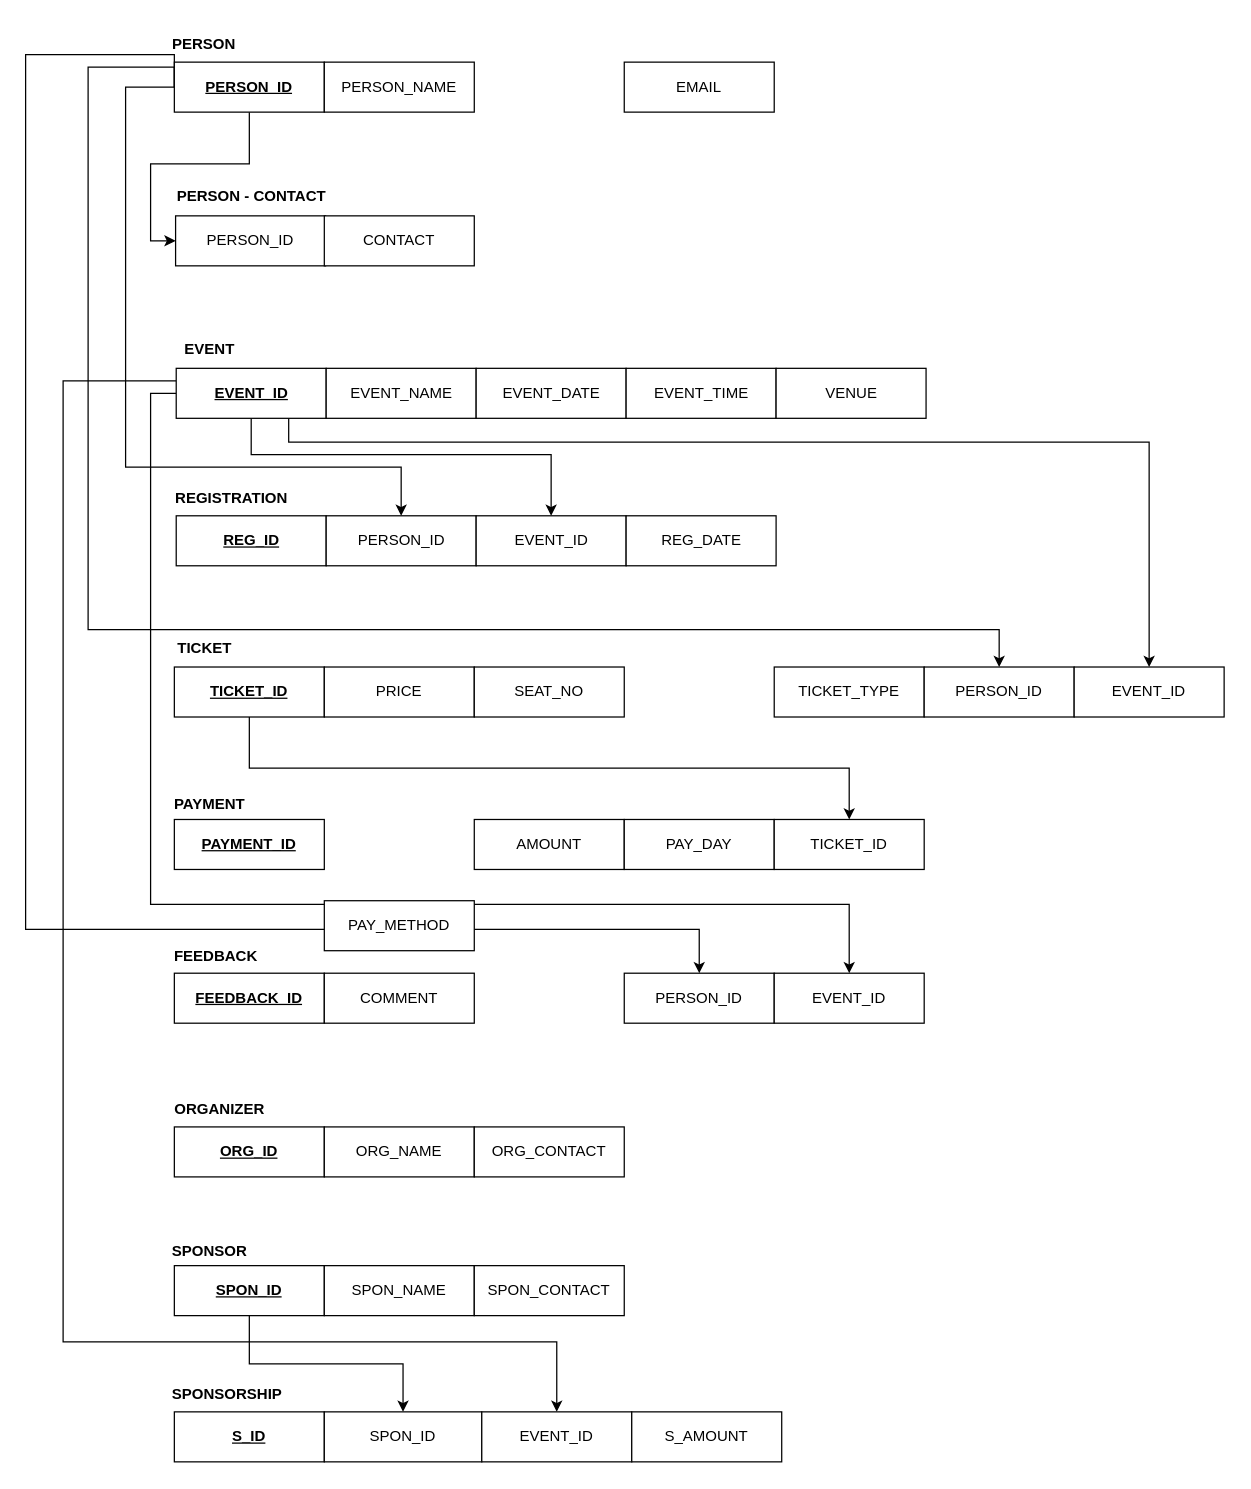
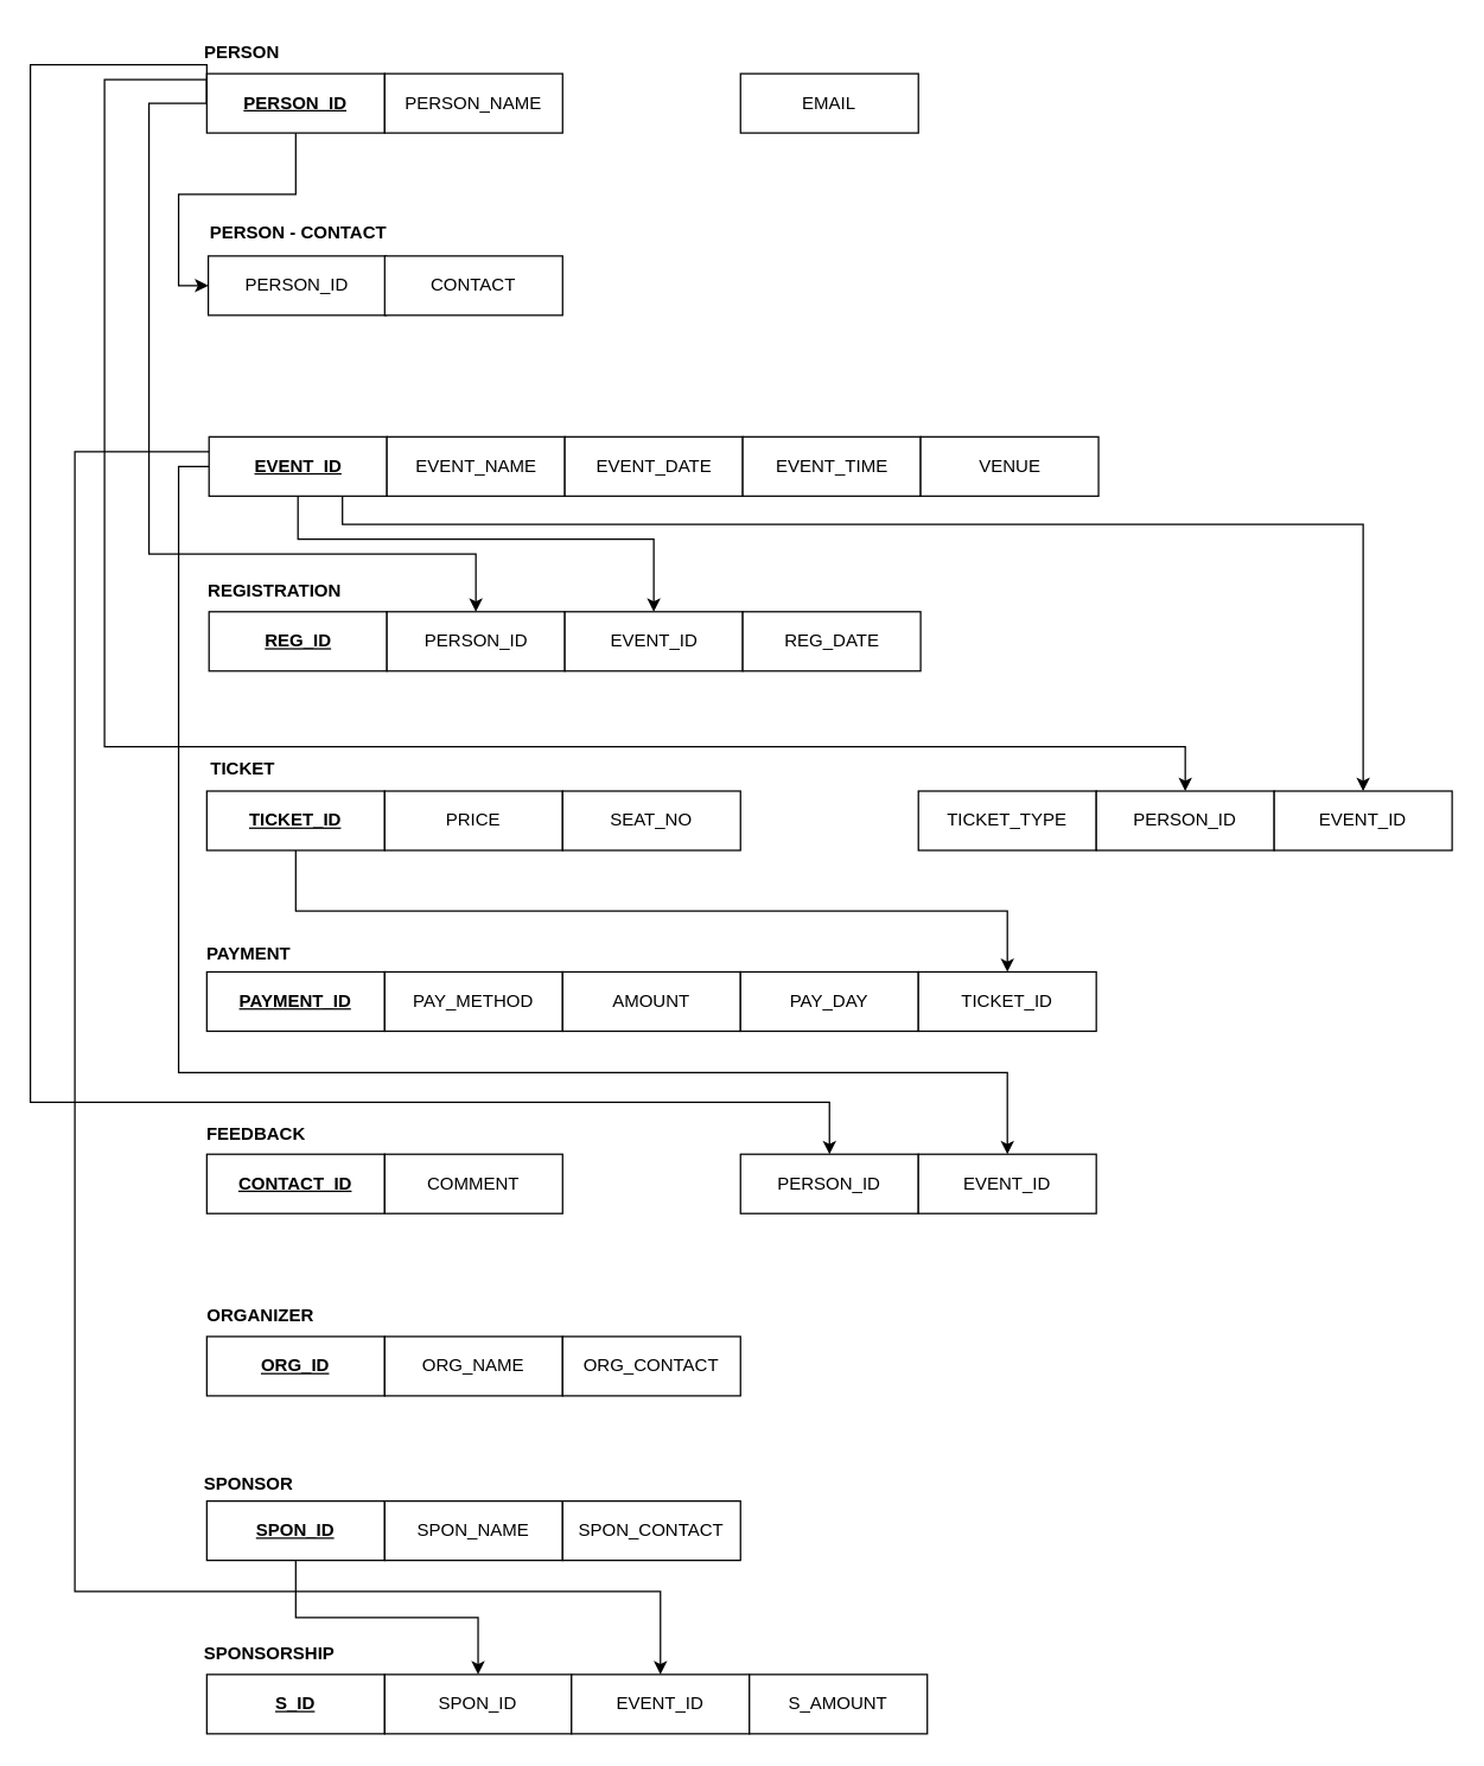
- <mxCell id="47" value="EVENT" style="text;html=1;align=center;verticalAlign=middle;whiteSpace=wrap;rounded=0;fontStyle=1" vertex="1" parent="1"><mxGeometry x="92" y="264" width="151" height="30" as="geometry" /></mxCell>
- <mxCell id="33" value="PAY_METHOD" style="rounded=0;whiteSpace=wrap;html=1;" vertex="1" parent="1"><mxGeometry x="259" y="720" width="120" height="40" as="geometry" /></mxCell>
+ <mxCell id="33" value="PAY_METHOD" style="rounded=0;whiteSpace=wrap;html=1;" vertex="1" parent="1"><mxGeometry x="259" y="655" width="120" height="40" as="geometry" /></mxCell>
- <mxCell id="37" value="FEEDBACK_ID" style="rounded=0;whiteSpace=wrap;html=1;fontStyle=5" vertex="1" parent="1"><mxGeometry x="139" y="778" width="120" height="40" as="geometry" /></mxCell>
+ <mxCell id="37" value="CONTACT_ID" style="rounded=0;whiteSpace=wrap;html=1;fontStyle=5" vertex="1" parent="1"><mxGeometry x="139" y="778" width="120" height="40" as="geometry" /></mxCell>
